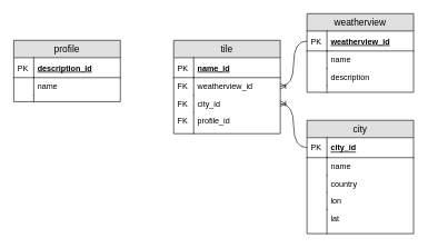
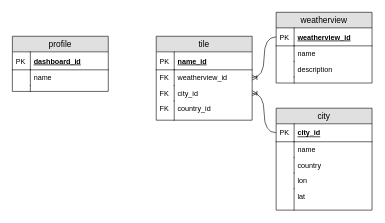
- <mxCell id="32" value="description_id" style="shape=partialRectangle;top=0;left=0;right=0;bottom=1;align=left;verticalAlign=middle;fillColor=none;spacingLeft=34;spacingRight=4;overflow=hidden;rotatable=0;points=[[0,0.5],[1,0.5]];portConstraint=eastwest;dropTarget=0;fontStyle=5;fontSize=12;" parent="31" vertex="1"><mxGeometry y="26" width="160" height="30" as="geometry" /></mxCell>
+ <mxCell id="32" value="dashboard_id" style="shape=partialRectangle;top=0;left=0;right=0;bottom=1;align=left;verticalAlign=middle;fillColor=none;spacingLeft=34;spacingRight=4;overflow=hidden;rotatable=0;points=[[0,0.5],[1,0.5]];portConstraint=eastwest;dropTarget=0;fontStyle=5;fontSize=12;" parent="31" vertex="1"><mxGeometry y="26" width="160" height="30" as="geometry" /></mxCell>
- <mxCell id="29" value="profile_id" style="shape=partialRectangle;top=0;left=0;right=0;bottom=0;align=left;verticalAlign=top;fillColor=none;spacingLeft=34;spacingRight=4;overflow=hidden;rotatable=0;points=[[0,0.5],[1,0.5]];portConstraint=eastwest;dropTarget=0;fontSize=12;" parent="22" vertex="1"><mxGeometry y="108" width="160" height="32" as="geometry" /></mxCell>
+ <mxCell id="29" value="country_id" style="shape=partialRectangle;top=0;left=0;right=0;bottom=0;align=left;verticalAlign=top;fillColor=none;spacingLeft=34;spacingRight=4;overflow=hidden;rotatable=0;points=[[0,0.5],[1,0.5]];portConstraint=eastwest;dropTarget=0;fontSize=12;" parent="22" vertex="1"><mxGeometry y="108" width="160" height="32" as="geometry" /></mxCell>
